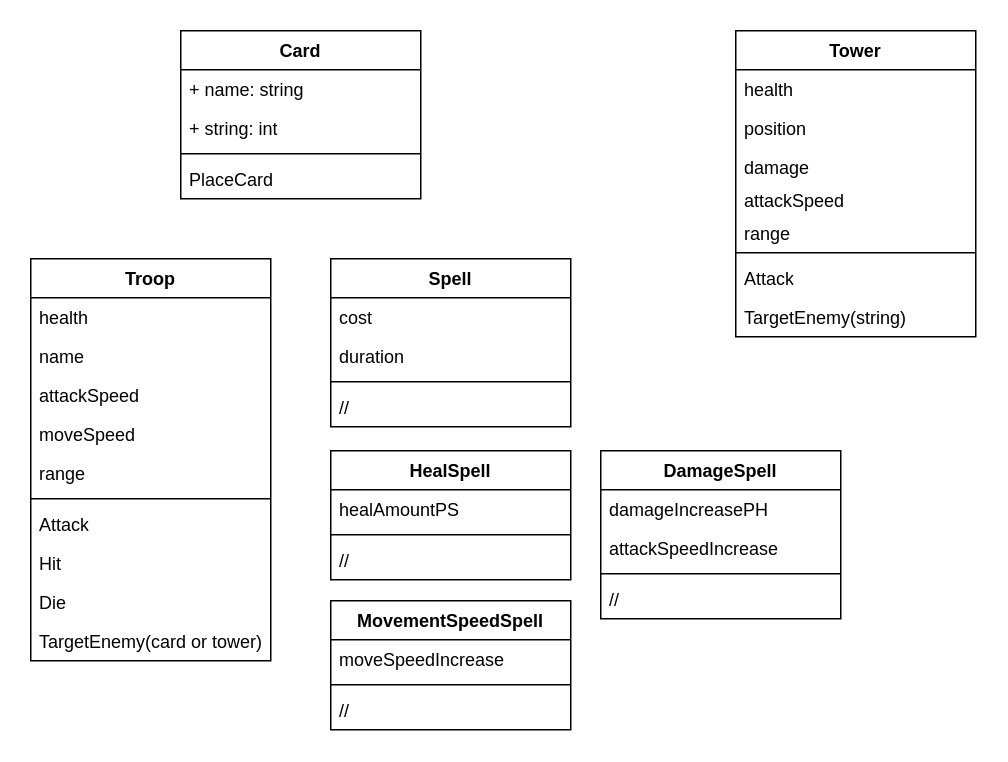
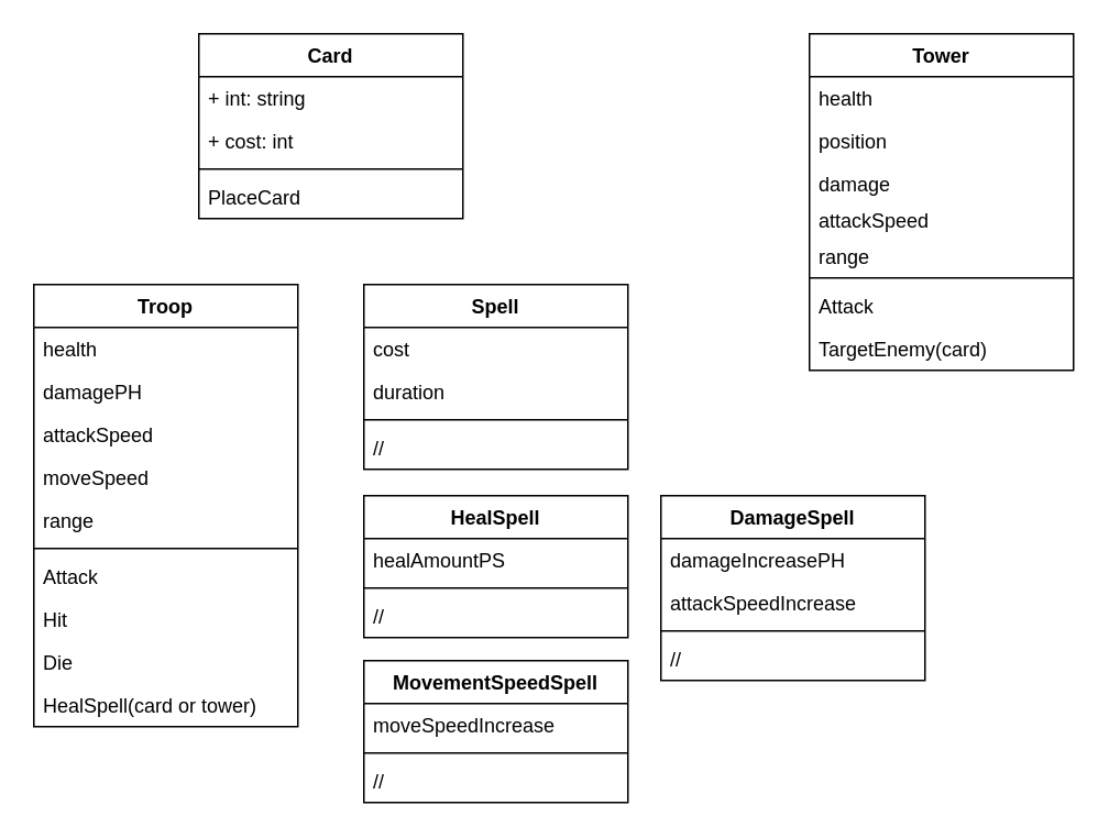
- <mxCell id="12" value="+ name: string" style="text;strokeColor=none;fillColor=none;align=left;verticalAlign=top;spacingLeft=4;spacingRight=4;overflow=hidden;rotatable=0;points=[[0,0.5],[1,0.5]];portConstraint=eastwest;whiteSpace=wrap;html=1;" parent="11" vertex="1"><mxGeometry y="26" width="160" height="26" as="geometry" /></mxCell>
+ <mxCell id="12" value="+ int: string" style="text;strokeColor=none;fillColor=none;align=left;verticalAlign=top;spacingLeft=4;spacingRight=4;overflow=hidden;rotatable=0;points=[[0,0.5],[1,0.5]];portConstraint=eastwest;whiteSpace=wrap;html=1;" parent="11" vertex="1"><mxGeometry y="26" width="160" height="26" as="geometry" /></mxCell>
- <mxCell id="13" value="+ string: int" style="text;strokeColor=none;fillColor=none;align=left;verticalAlign=top;spacingLeft=4;spacingRight=4;overflow=hidden;rotatable=0;points=[[0,0.5],[1,0.5]];portConstraint=eastwest;whiteSpace=wrap;html=1;" parent="11" vertex="1"><mxGeometry y="52" width="160" height="26" as="geometry" /></mxCell>
+ <mxCell id="13" value="+ cost: int" style="text;strokeColor=none;fillColor=none;align=left;verticalAlign=top;spacingLeft=4;spacingRight=4;overflow=hidden;rotatable=0;points=[[0,0.5],[1,0.5]];portConstraint=eastwest;whiteSpace=wrap;html=1;" parent="11" vertex="1"><mxGeometry y="52" width="160" height="26" as="geometry" /></mxCell>
- <mxCell id="10" value="TargetEnemy(string)" style="text;strokeColor=none;fillColor=none;align=left;verticalAlign=top;spacingLeft=4;spacingRight=4;overflow=hidden;rotatable=0;points=[[0,0.5],[1,0.5]];portConstraint=eastwest;whiteSpace=wrap;html=1;" parent="2" vertex="1"><mxGeometry y="178" width="160" height="26" as="geometry" /></mxCell>
+ <mxCell id="10" value="TargetEnemy(card)" style="text;strokeColor=none;fillColor=none;align=left;verticalAlign=top;spacingLeft=4;spacingRight=4;overflow=hidden;rotatable=0;points=[[0,0.5],[1,0.5]];portConstraint=eastwest;whiteSpace=wrap;html=1;" parent="2" vertex="1"><mxGeometry y="178" width="160" height="26" as="geometry" /></mxCell>
- <mxCell id="23" value="name" style="text;strokeColor=none;fillColor=none;align=left;verticalAlign=top;spacingLeft=4;spacingRight=4;overflow=hidden;rotatable=0;points=[[0,0.5],[1,0.5]];portConstraint=eastwest;whiteSpace=wrap;html=1;" parent="21" vertex="1"><mxGeometry y="52" width="160" height="26" as="geometry" /></mxCell>
+ <mxCell id="23" value="damagePH" style="text;strokeColor=none;fillColor=none;align=left;verticalAlign=top;spacingLeft=4;spacingRight=4;overflow=hidden;rotatable=0;points=[[0,0.5],[1,0.5]];portConstraint=eastwest;whiteSpace=wrap;html=1;" parent="21" vertex="1"><mxGeometry y="52" width="160" height="26" as="geometry" /></mxCell>
- <mxCell id="31" value="TargetEnemy(card or tower)" style="text;strokeColor=none;fillColor=none;align=left;verticalAlign=top;spacingLeft=4;spacingRight=4;overflow=hidden;rotatable=0;points=[[0,0.5],[1,0.5]];portConstraint=eastwest;whiteSpace=wrap;html=1;" parent="21" vertex="1"><mxGeometry y="242" width="160" height="26" as="geometry" /></mxCell>
+ <mxCell id="31" value="HealSpell(card or tower)" style="text;strokeColor=none;fillColor=none;align=left;verticalAlign=top;spacingLeft=4;spacingRight=4;overflow=hidden;rotatable=0;points=[[0,0.5],[1,0.5]];portConstraint=eastwest;whiteSpace=wrap;html=1;" parent="21" vertex="1"><mxGeometry y="242" width="160" height="26" as="geometry" /></mxCell>
